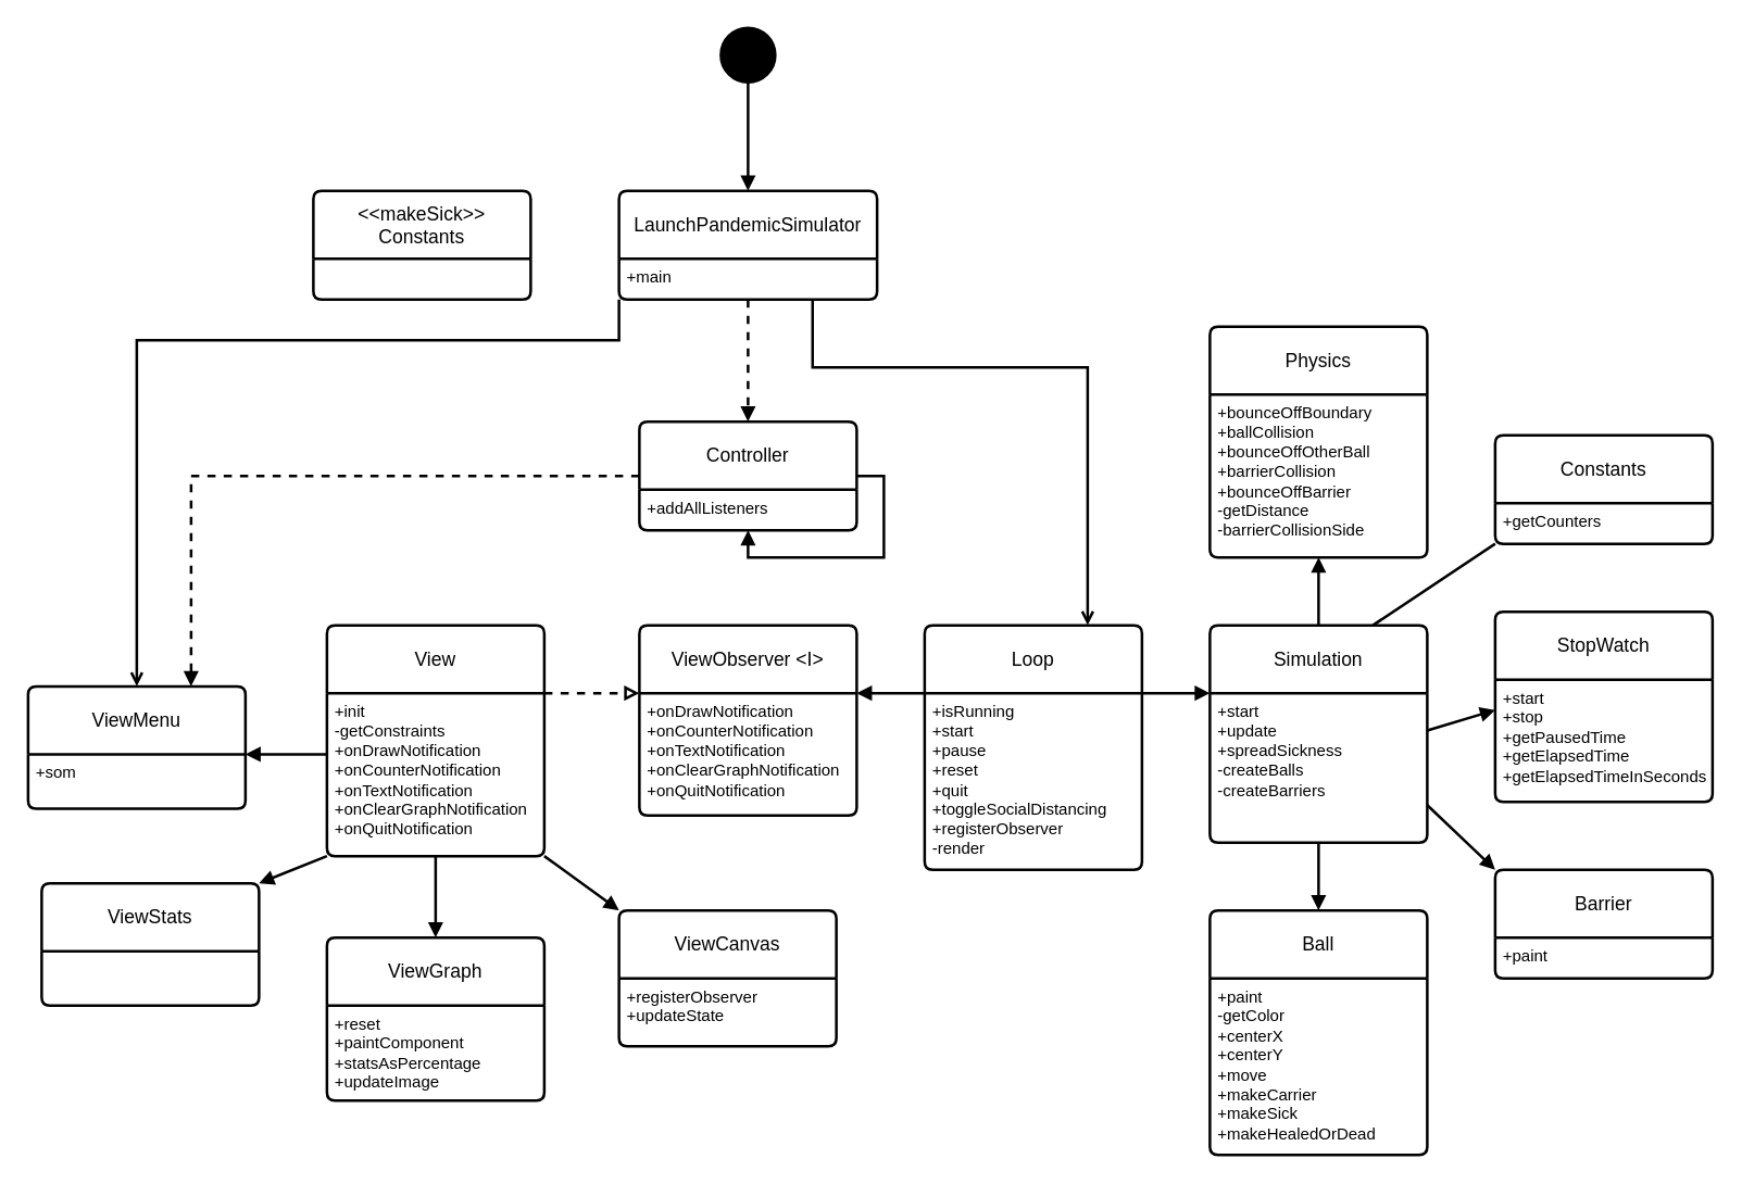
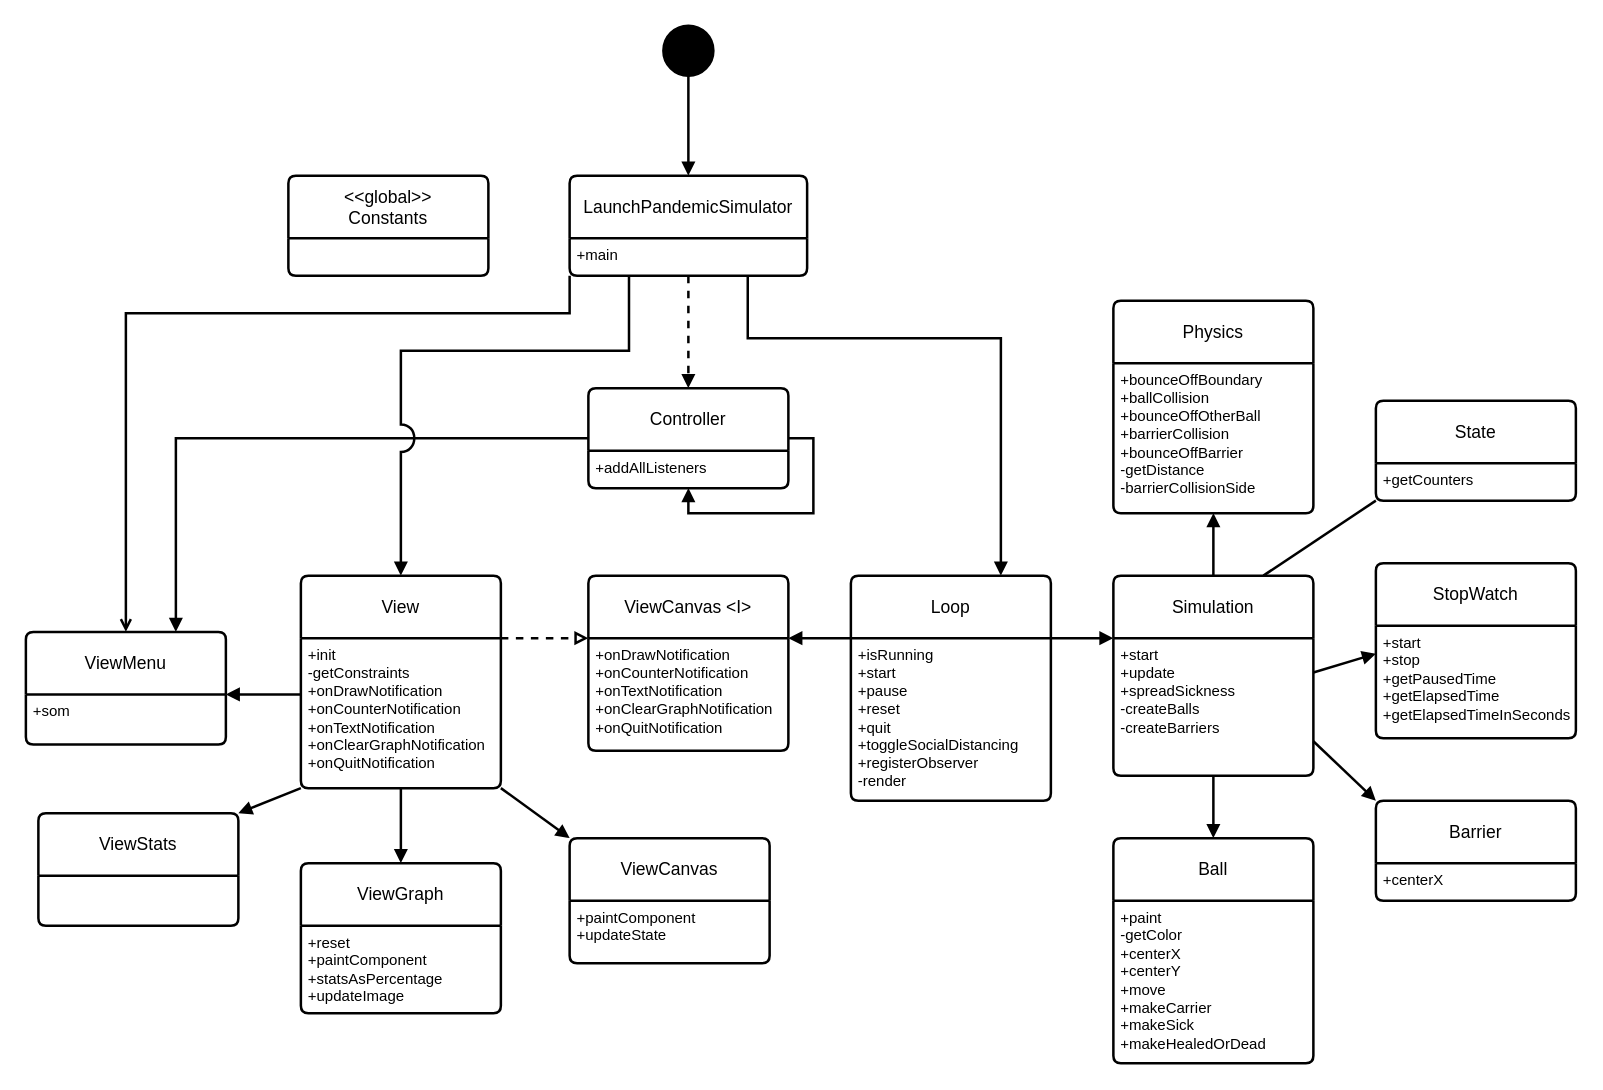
- <mxCell id="19" value="&amp;lt;&amp;lt;makeSick&amp;gt;&amp;gt;&lt;br&gt;Constants" style="swimlane;childLayout=stackLayout;horizontal=1;startSize=50;horizontalStack=0;rounded=1;fontSize=14;fontStyle=0;strokeWidth=2;resizeParent=0;resizeLast=1;shadow=0;dashed=0;align=center;arcSize=4;whiteSpace=wrap;html=1;" parent="1" vertex="1"><mxGeometry x="230" y="140" width="160" height="80" as="geometry" /></mxCell>
+ <mxCell id="19" value="&amp;lt;&amp;lt;global&amp;gt;&amp;gt;&lt;br&gt;Constants" style="swimlane;childLayout=stackLayout;horizontal=1;startSize=50;horizontalStack=0;rounded=1;fontSize=14;fontStyle=0;strokeWidth=2;resizeParent=0;resizeLast=1;shadow=0;dashed=0;align=center;arcSize=4;whiteSpace=wrap;html=1;" parent="1" vertex="1"><mxGeometry x="230" y="140" width="160" height="80" as="geometry" /></mxCell>
+ <mxCell id="56" style="edgeStyle=orthogonalEdgeStyle;rounded=0;orthogonalLoop=1;jettySize=auto;html=1;exitX=0.25;exitY=1;exitDx=0;exitDy=0;entryX=0.5;entryY=0;entryDx=0;entryDy=0;jumpStyle=arc;jumpSize=20;strokeWidth=2;endArrow=block;endFill=1;" edge="1" parent="1" source="18" target="3"><mxGeometry relative="1" as="geometry"><Array as="points"><mxPoint x="503" y="280" /><mxPoint x="320" y="280" /></Array></mxGeometry></mxCell>
- <mxCell id="29" value="Constants" style="swimlane;childLayout=stackLayout;horizontal=1;startSize=50;horizontalStack=0;rounded=1;fontSize=14;fontStyle=0;strokeWidth=2;resizeParent=0;resizeLast=1;shadow=0;dashed=0;align=center;arcSize=4;whiteSpace=wrap;html=1;" vertex="1" parent="1"><mxGeometry x="1100" y="320" width="160" height="80" as="geometry" /></mxCell>
+ <mxCell id="29" value="State" style="swimlane;childLayout=stackLayout;horizontal=1;startSize=50;horizontalStack=0;rounded=1;fontSize=14;fontStyle=0;strokeWidth=2;resizeParent=0;resizeLast=1;shadow=0;dashed=0;align=center;arcSize=4;whiteSpace=wrap;html=1;" vertex="1" parent="1"><mxGeometry x="1100" y="320" width="160" height="80" as="geometry" /></mxCell>
- <mxCell id="11" style="edgeStyle=orthogonalEdgeStyle;rounded=0;orthogonalLoop=1;jettySize=auto;html=1;exitX=0;exitY=0.5;exitDx=0;exitDy=0;entryX=0.75;entryY=0;entryDx=0;entryDy=0;strokeWidth=2;endArrow=block;endFill=1;dashed=1;" edge="1" parent="1" source="13" target="40"><mxGeometry relative="1" as="geometry" /></mxCell>
+ <mxCell id="11" style="edgeStyle=orthogonalEdgeStyle;rounded=0;orthogonalLoop=1;jettySize=auto;html=1;exitX=0;exitY=0.5;exitDx=0;exitDy=0;entryX=0.75;entryY=0;entryDx=0;entryDy=0;strokeWidth=2;endArrow=block;endFill=1;" edge="1" parent="1" source="13" target="40"><mxGeometry relative="1" as="geometry" /></mxCell>
- <mxCell id="55" style="edgeStyle=orthogonalEdgeStyle;rounded=0;orthogonalLoop=1;jettySize=auto;html=1;exitX=0.75;exitY=1;exitDx=0;exitDy=0;entryX=0.75;entryY=0;entryDx=0;entryDy=0;strokeWidth=2;endArrow=open;endFill=1;" edge="1" parent="1" source="18" target="9"><mxGeometry relative="1" as="geometry"><Array as="points"><mxPoint x="598" y="270" /><mxPoint x="800" y="270" /></Array></mxGeometry></mxCell>
+ <mxCell id="55" style="edgeStyle=orthogonalEdgeStyle;rounded=0;orthogonalLoop=1;jettySize=auto;html=1;exitX=0.75;exitY=1;exitDx=0;exitDy=0;entryX=0.75;entryY=0;entryDx=0;entryDy=0;strokeWidth=2;endArrow=block;endFill=1;" edge="1" parent="1" source="18" target="9"><mxGeometry relative="1" as="geometry"><Array as="points"><mxPoint x="598" y="270" /><mxPoint x="800" y="270" /></Array></mxGeometry></mxCell>
- <mxCell id="6" value="ViewObserver &amp;lt;I&amp;gt;" style="swimlane;childLayout=stackLayout;horizontal=1;startSize=50;horizontalStack=0;rounded=1;fontSize=14;fontStyle=0;strokeWidth=2;resizeParent=0;resizeLast=1;shadow=0;dashed=0;align=center;arcSize=4;whiteSpace=wrap;html=1;" parent="1" vertex="1"><mxGeometry x="470" y="460" width="160" height="140" as="geometry" /></mxCell>
+ <mxCell id="6" value="ViewCanvas &amp;lt;I&amp;gt;" style="swimlane;childLayout=stackLayout;horizontal=1;startSize=50;horizontalStack=0;rounded=1;fontSize=14;fontStyle=0;strokeWidth=2;resizeParent=0;resizeLast=1;shadow=0;dashed=0;align=center;arcSize=4;whiteSpace=wrap;html=1;" parent="1" vertex="1"><mxGeometry x="470" y="460" width="160" height="140" as="geometry" /></mxCell>
- <mxCell id="34" value="+paint" style="align=left;strokeColor=none;fillColor=none;spacingLeft=4;fontSize=12;verticalAlign=top;resizable=0;rotatable=0;part=1;html=1;" vertex="1" parent="33"><mxGeometry y="50" width="160" height="30" as="geometry" /></mxCell>
+ <mxCell id="34" value="+centerX" style="align=left;strokeColor=none;fillColor=none;spacingLeft=4;fontSize=12;verticalAlign=top;resizable=0;rotatable=0;part=1;html=1;" vertex="1" parent="33"><mxGeometry y="50" width="160" height="30" as="geometry" /></mxCell>
- <mxCell id="52" value="+registerObserver&lt;br&gt;+updateState" style="align=left;strokeColor=none;fillColor=none;spacingLeft=4;fontSize=12;verticalAlign=top;resizable=0;rotatable=0;part=1;html=1;" vertex="1" parent="51"><mxGeometry y="50" width="160" height="50" as="geometry" /></mxCell>
+ <mxCell id="52" value="+paintComponent&lt;br&gt;+updateState" style="align=left;strokeColor=none;fillColor=none;spacingLeft=4;fontSize=12;verticalAlign=top;resizable=0;rotatable=0;part=1;html=1;" vertex="1" parent="51"><mxGeometry y="50" width="160" height="50" as="geometry" /></mxCell>
